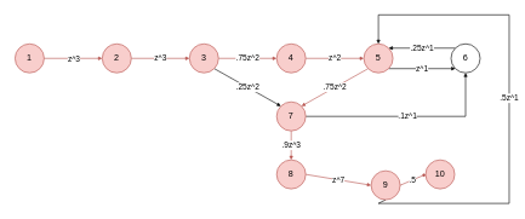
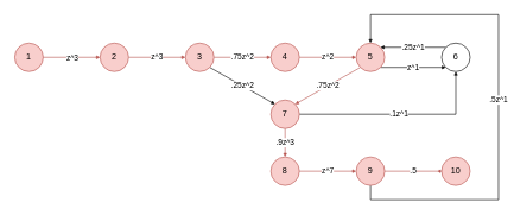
- <mxCell id="25" value="10" style="ellipse;whiteSpace=wrap;html=1;fillColor=#f8cecc;strokeColor=#b85450;" vertex="1" parent="1"><mxGeometry x="585" y="220" width="40" height="40" as="geometry" /></mxCell>
+ <mxCell id="25" value="10" style="ellipse;whiteSpace=wrap;html=1;fillColor=#f8cecc;strokeColor=#b85450;" vertex="1" parent="1"><mxGeometry x="620" y="220" width="40" height="40" as="geometry" /></mxCell>
- <mxCell id="24" value="9" style="ellipse;whiteSpace=wrap;html=1;fillColor=#f8cecc;strokeColor=#b85450;" vertex="1" parent="1"><mxGeometry x="510" y="235" width="40" height="40" as="geometry" /></mxCell>
+ <mxCell id="24" value="9" style="ellipse;whiteSpace=wrap;html=1;fillColor=#f8cecc;strokeColor=#b85450;" vertex="1" parent="1"><mxGeometry x="500" y="220" width="40" height="40" as="geometry" /></mxCell>
